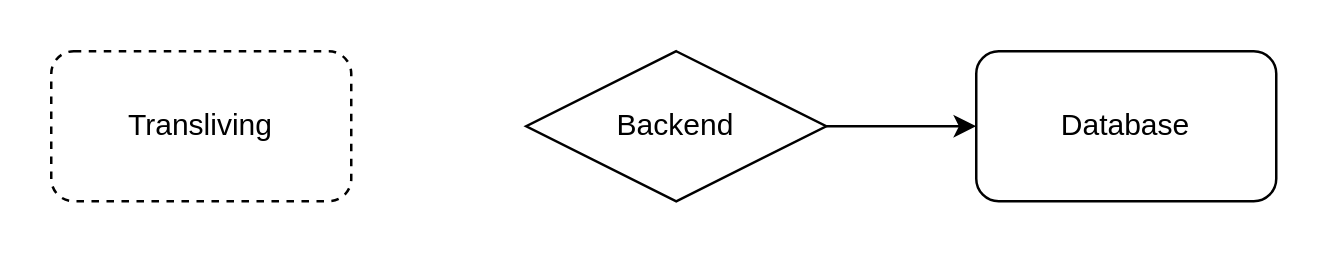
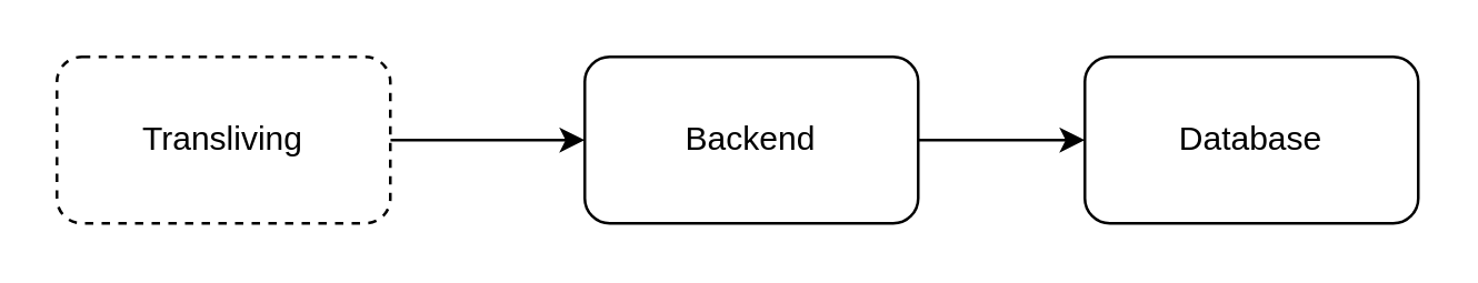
+ <mxCell id="2" style="edgeStyle=orthogonalEdgeStyle;rounded=0;orthogonalLoop=1;jettySize=auto;html=1;entryX=0;entryY=0.5;entryDx=0;entryDy=0;" parent="1" source="3" target="6" edge="1"><mxGeometry relative="1" as="geometry" /></mxCell>
- <mxCell id="6" value="Backend" style="rhombus;whiteSpace=wrap;html=1;" parent="1" vertex="1"><mxGeometry x="210" y="20" width="120" height="60" as="geometry" /></mxCell>
+ <mxCell id="6" value="Backend" style="rounded=1;whiteSpace=wrap;html=1;" parent="1" vertex="1"><mxGeometry x="210" y="20" width="120" height="60" as="geometry" /></mxCell>
